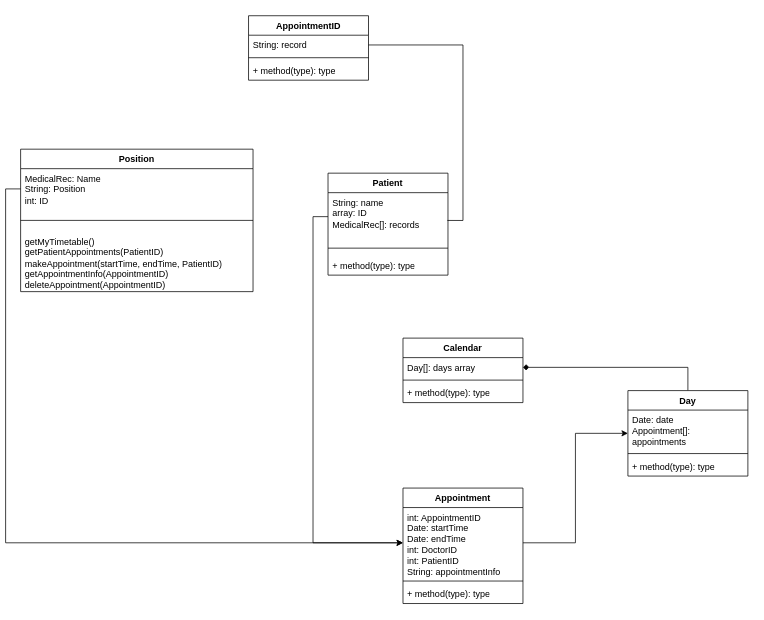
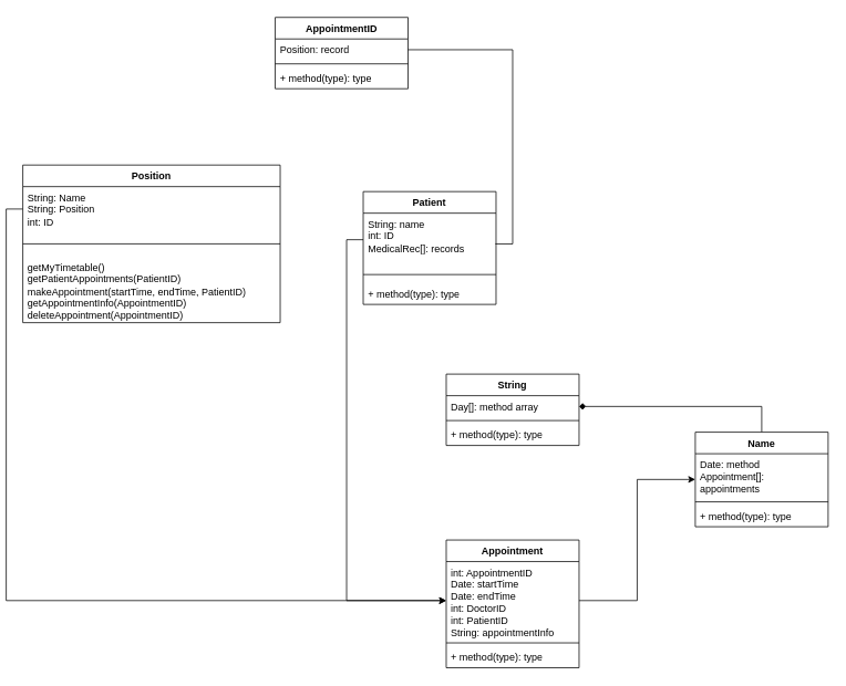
- <mxCell id="25" value="String: record" style="text;strokeColor=none;fillColor=none;align=left;verticalAlign=top;spacingLeft=4;spacingRight=4;overflow=hidden;rotatable=0;points=[[0,0.5],[1,0.5]];portConstraint=eastwest;whiteSpace=wrap;html=1;" vertex="1" parent="24"><mxGeometry y="26" width="160" height="26" as="geometry" /></mxCell>
+ <mxCell id="25" value="Position: record" style="text;strokeColor=none;fillColor=none;align=left;verticalAlign=top;spacingLeft=4;spacingRight=4;overflow=hidden;rotatable=0;points=[[0,0.5],[1,0.5]];portConstraint=eastwest;whiteSpace=wrap;html=1;" vertex="1" parent="24"><mxGeometry y="26" width="160" height="26" as="geometry" /></mxCell>
- <mxCell id="3" value="MedicalRec: Name&lt;br&gt;String: Position&lt;br&gt;int: ID" style="text;strokeColor=none;fillColor=none;align=left;verticalAlign=top;spacingLeft=4;spacingRight=4;overflow=hidden;rotatable=0;points=[[0,0.5],[1,0.5]];portConstraint=eastwest;whiteSpace=wrap;html=1;" vertex="1" parent="2"><mxGeometry y="26" width="310" height="54" as="geometry" /></mxCell>
+ <mxCell id="3" value="String: Name&lt;br&gt;String: Position&lt;br&gt;int: ID" style="text;strokeColor=none;fillColor=none;align=left;verticalAlign=top;spacingLeft=4;spacingRight=4;overflow=hidden;rotatable=0;points=[[0,0.5],[1,0.5]];portConstraint=eastwest;whiteSpace=wrap;html=1;" vertex="1" parent="2"><mxGeometry y="26" width="310" height="54" as="geometry" /></mxCell>
- <mxCell id="7" value="String: name&lt;br&gt;array: ID&lt;br&gt;MedicalRec[]: records" style="text;strokeColor=none;fillColor=none;align=left;verticalAlign=top;spacingLeft=4;spacingRight=4;overflow=hidden;rotatable=0;points=[[0,0.5],[1,0.5]];portConstraint=eastwest;whiteSpace=wrap;html=1;" vertex="1" parent="6"><mxGeometry y="26" width="160" height="64" as="geometry" /></mxCell>
+ <mxCell id="7" value="String: name&lt;br&gt;int: ID&lt;br&gt;MedicalRec[]: records" style="text;strokeColor=none;fillColor=none;align=left;verticalAlign=top;spacingLeft=4;spacingRight=4;overflow=hidden;rotatable=0;points=[[0,0.5],[1,0.5]];portConstraint=eastwest;whiteSpace=wrap;html=1;" vertex="1" parent="6"><mxGeometry y="26" width="160" height="64" as="geometry" /></mxCell>
- <mxCell id="10" value="Calendar" style="swimlane;fontStyle=1;align=center;verticalAlign=top;childLayout=stackLayout;horizontal=1;startSize=26;horizontalStack=0;resizeParent=1;resizeParentMax=0;resizeLast=0;collapsible=1;marginBottom=0;whiteSpace=wrap;html=1;" vertex="1" parent="1"><mxGeometry x="530" y="450" width="160" height="86" as="geometry" /></mxCell>
+ <mxCell id="10" value="String" style="swimlane;fontStyle=1;align=center;verticalAlign=top;childLayout=stackLayout;horizontal=1;startSize=26;horizontalStack=0;resizeParent=1;resizeParentMax=0;resizeLast=0;collapsible=1;marginBottom=0;whiteSpace=wrap;html=1;" vertex="1" parent="1"><mxGeometry x="530" y="450" width="160" height="86" as="geometry" /></mxCell>
- <mxCell id="11" value="Day[]: days array" style="text;strokeColor=none;fillColor=none;align=left;verticalAlign=top;spacingLeft=4;spacingRight=4;overflow=hidden;rotatable=0;points=[[0,0.5],[1,0.5]];portConstraint=eastwest;whiteSpace=wrap;html=1;" vertex="1" parent="10"><mxGeometry y="26" width="160" height="26" as="geometry" /></mxCell>
+ <mxCell id="11" value="Day[]: method array" style="text;strokeColor=none;fillColor=none;align=left;verticalAlign=top;spacingLeft=4;spacingRight=4;overflow=hidden;rotatable=0;points=[[0,0.5],[1,0.5]];portConstraint=eastwest;whiteSpace=wrap;html=1;" vertex="1" parent="10"><mxGeometry y="26" width="160" height="26" as="geometry" /></mxCell>
- <mxCell id="15" value="Day" style="swimlane;fontStyle=1;align=center;verticalAlign=top;childLayout=stackLayout;horizontal=1;startSize=26;horizontalStack=0;resizeParent=1;resizeParentMax=0;resizeLast=0;collapsible=1;marginBottom=0;whiteSpace=wrap;html=1;" vertex="1" parent="1"><mxGeometry x="830" y="520" width="160" height="114" as="geometry" /></mxCell>
+ <mxCell id="15" value="Name" style="swimlane;fontStyle=1;align=center;verticalAlign=top;childLayout=stackLayout;horizontal=1;startSize=26;horizontalStack=0;resizeParent=1;resizeParentMax=0;resizeLast=0;collapsible=1;marginBottom=0;whiteSpace=wrap;html=1;" vertex="1" parent="1"><mxGeometry x="830" y="520" width="160" height="114" as="geometry" /></mxCell>
- <mxCell id="16" value="Date: date&lt;br&gt;Appointment[]: appointments" style="text;strokeColor=none;fillColor=none;align=left;verticalAlign=top;spacingLeft=4;spacingRight=4;overflow=hidden;rotatable=0;points=[[0,0.5],[1,0.5]];portConstraint=eastwest;whiteSpace=wrap;html=1;" vertex="1" parent="15"><mxGeometry y="26" width="160" height="54" as="geometry" /></mxCell>
+ <mxCell id="16" value="Date: method&lt;br&gt;Appointment[]: appointments" style="text;strokeColor=none;fillColor=none;align=left;verticalAlign=top;spacingLeft=4;spacingRight=4;overflow=hidden;rotatable=0;points=[[0,0.5],[1,0.5]];portConstraint=eastwest;whiteSpace=wrap;html=1;" vertex="1" parent="15"><mxGeometry y="26" width="160" height="54" as="geometry" /></mxCell>
